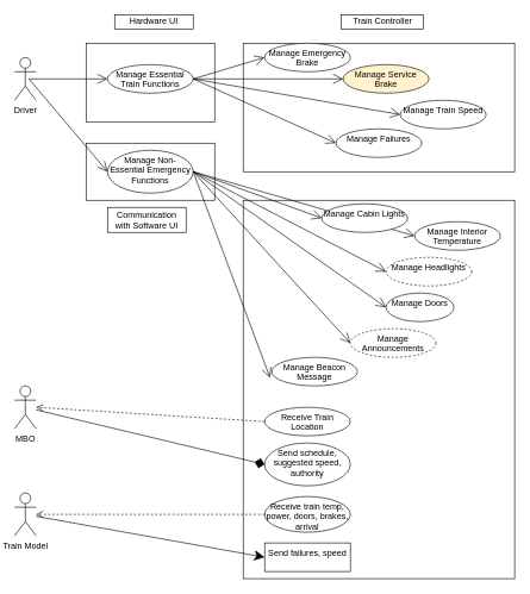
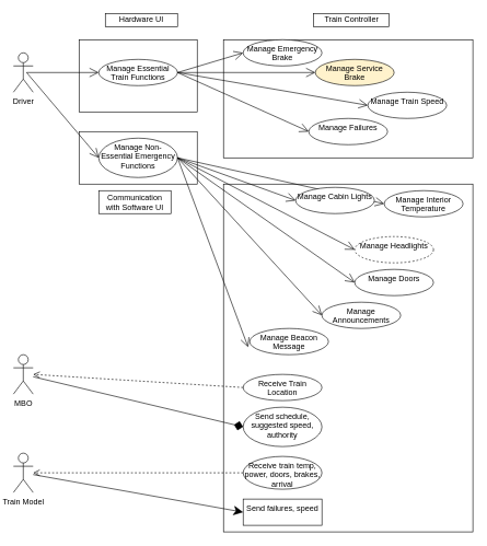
- <mxCell id="9" value="Manage Interior Temperature" style="ellipse;whiteSpace=wrap;html=1;verticalAlign=top;" vertex="1" parent="1"><mxGeometry x="580" y="310" width="120" height="40" as="geometry" /></mxCell>
+ <mxCell id="9" value="Manage Interior Temperature" style="ellipse;whiteSpace=wrap;html=1;verticalAlign=top;" vertex="1" parent="1"><mxGeometry x="585" y="290" width="120" height="40" as="geometry" /></mxCell>
- <mxCell id="12" value="Manage Doors" style="ellipse;whiteSpace=wrap;html=1;verticalAlign=top;" vertex="1" parent="1"><mxGeometry x="540" y="410" width="95" height="40" as="geometry" /></mxCell>
+ <mxCell id="12" value="Manage Doors" style="ellipse;whiteSpace=wrap;html=1;verticalAlign=top;" vertex="1" parent="1"><mxGeometry x="540" y="410" width="120" height="40" as="geometry" /></mxCell>
- <mxCell id="14" value="Manage Announcements" style="ellipse;whiteSpace=wrap;html=1;verticalAlign=top;dashed=1;" vertex="1" parent="1"><mxGeometry x="490" y="460" width="120" height="40" as="geometry" /></mxCell>
+ <mxCell id="14" value="Manage Announcements" style="ellipse;whiteSpace=wrap;html=1;verticalAlign=top;" vertex="1" parent="1"><mxGeometry x="490" y="460" width="120" height="40" as="geometry" /></mxCell>
